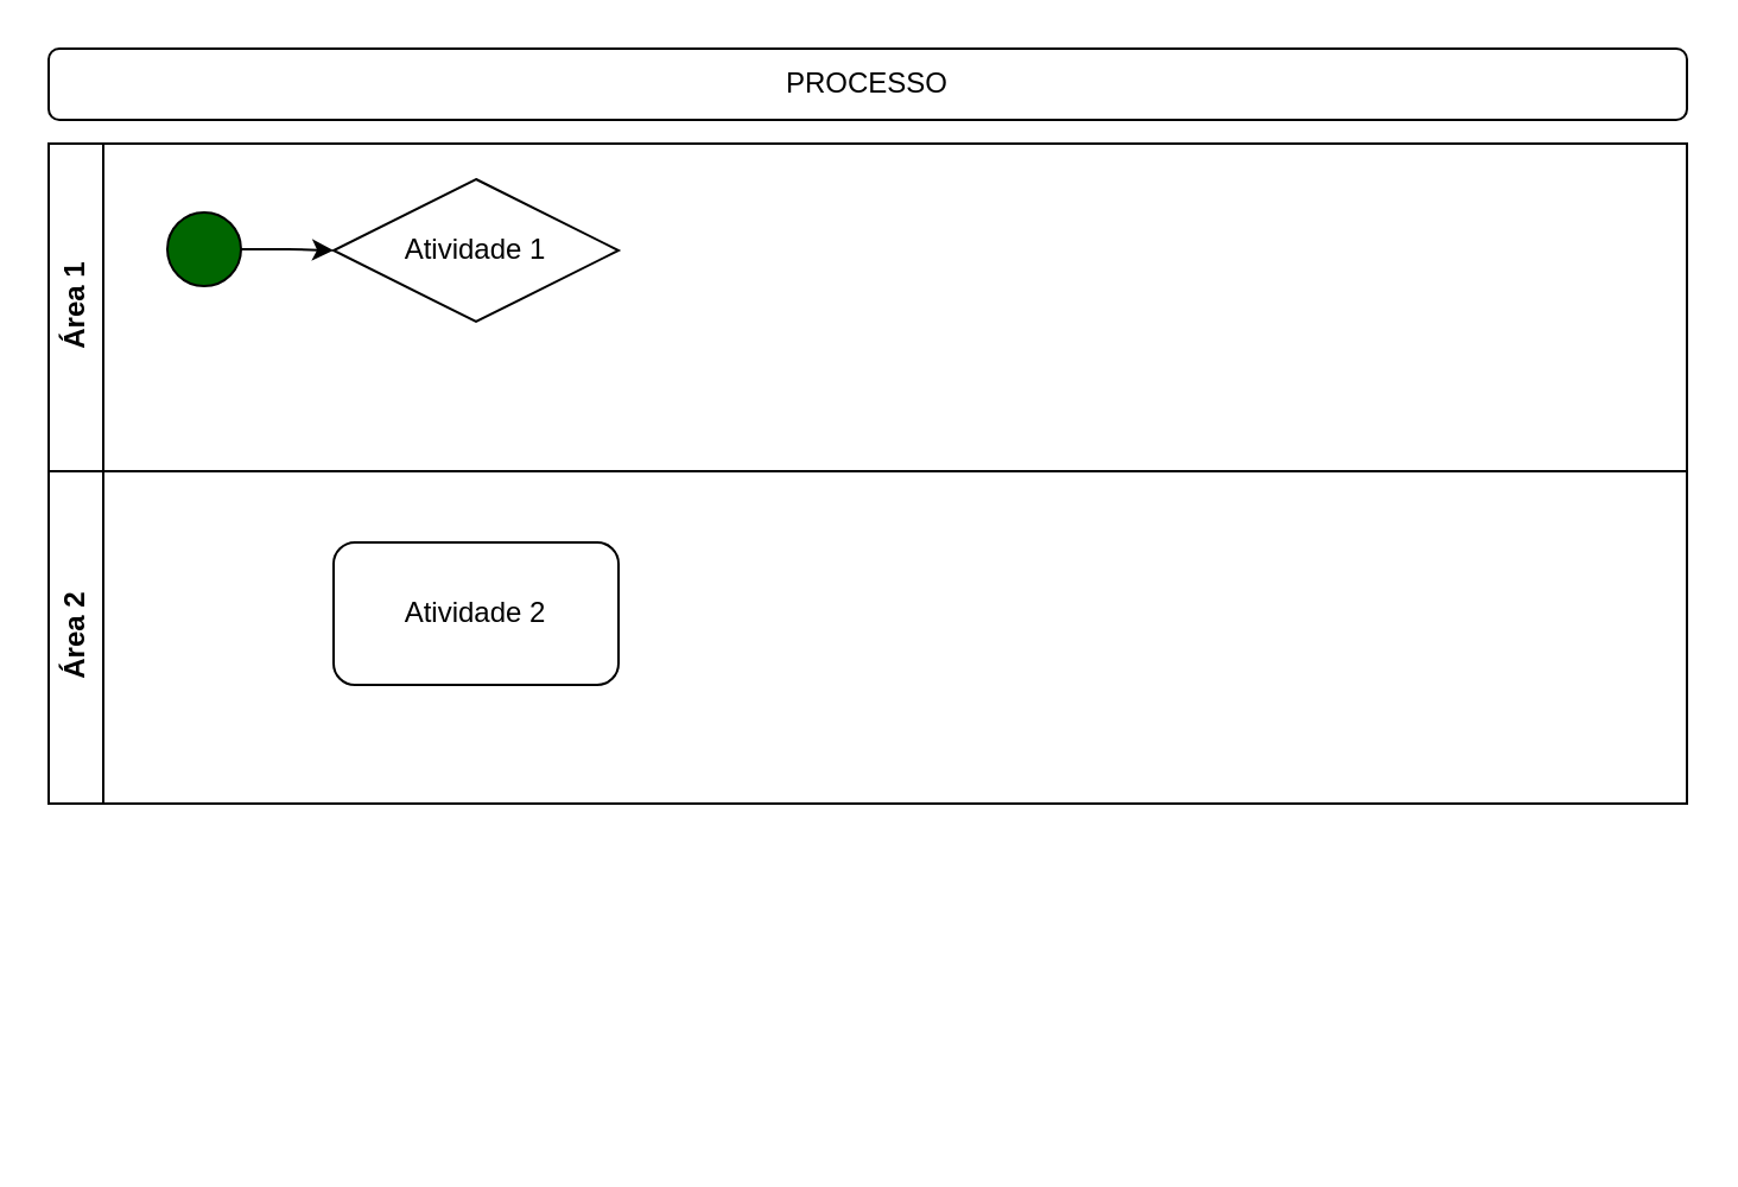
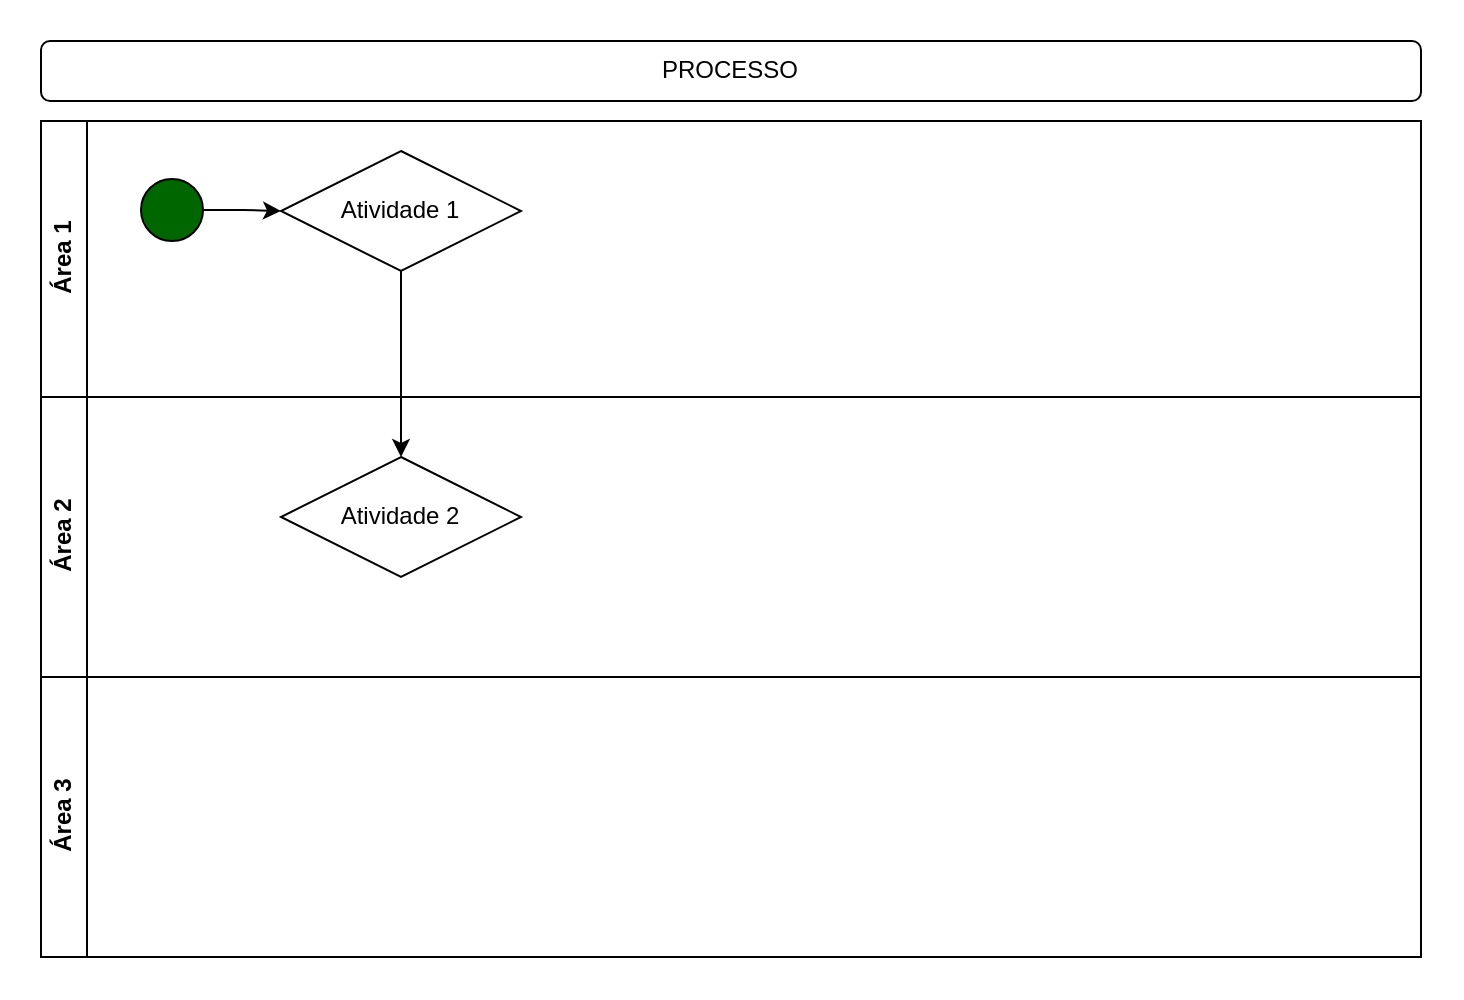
+ <mxCell id="10" value="" style="edgeStyle=orthogonalEdgeStyle;rounded=0;orthogonalLoop=1;jettySize=auto;html=1;" edge="1" parent="1" source="5" target="8"><mxGeometry relative="1" as="geometry" /></mxCell>
- <mxCell id="8" value="Atividade 2" style="whiteSpace=wrap;html=1;rounded=1;" vertex="1" parent="7"><mxGeometry x="120" y="30" width="120" height="60" as="geometry" /></mxCell>
+ <mxCell id="8" value="Atividade 2" style="rhombus;whiteSpace=wrap;html=1;" vertex="1" parent="7"><mxGeometry x="120" y="30" width="120" height="60" as="geometry" /></mxCell>
+ <mxCell id="9" value="Área 3" style="swimlane;horizontal=0;whiteSpace=wrap;html=1;" vertex="1" parent="1"><mxGeometry x="20" y="338" width="690" height="140" as="geometry" /></mxCell>
